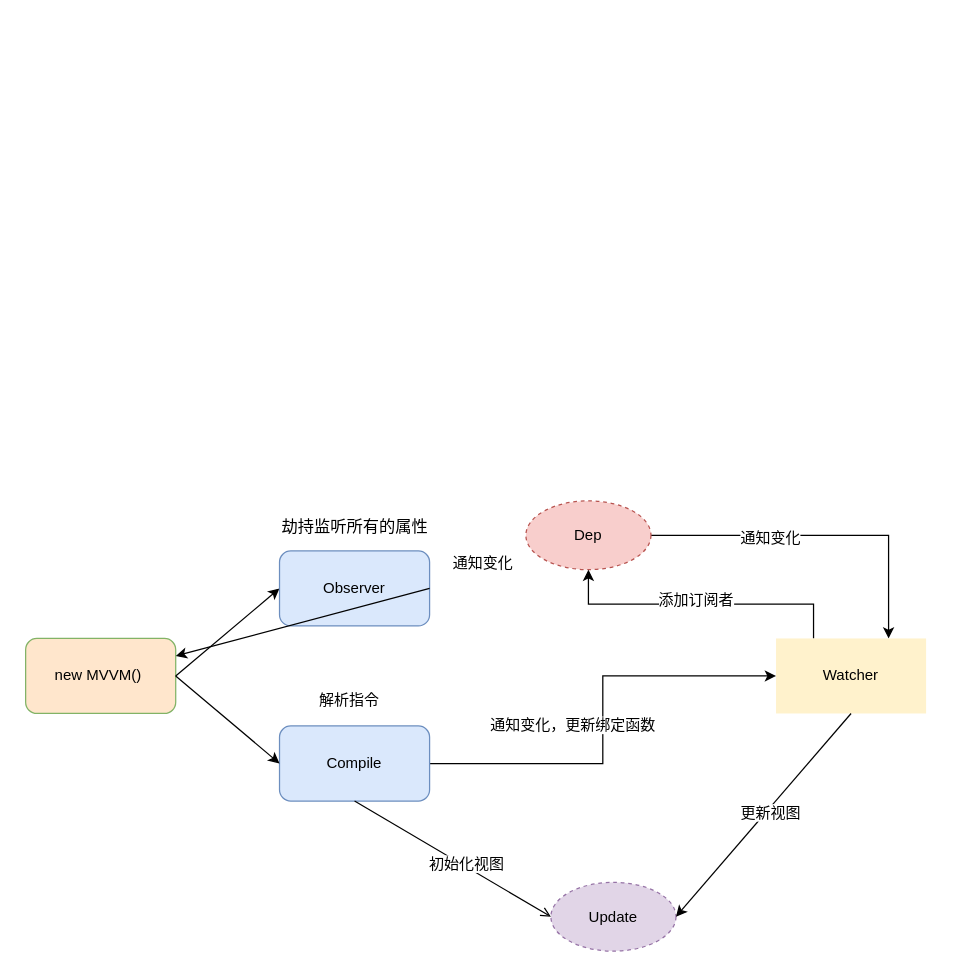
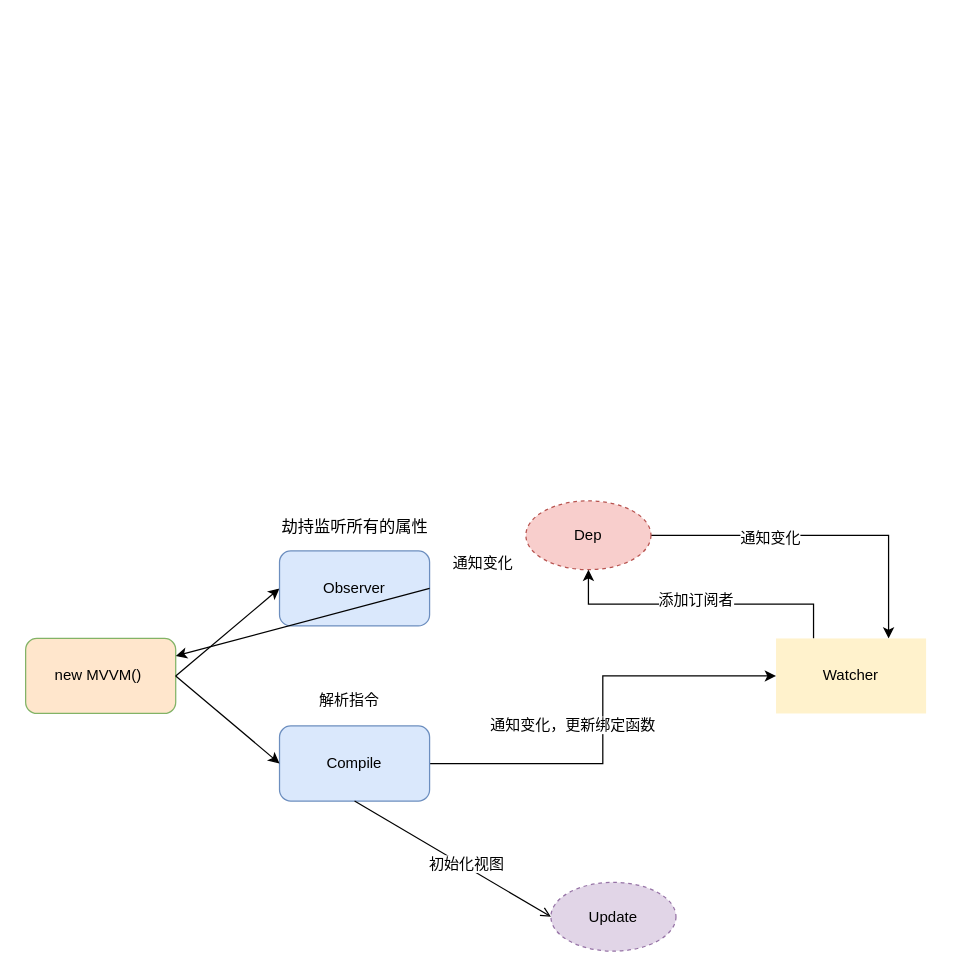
- <mxCell id="23" value="" style="endArrow=classic;html=1;exitX=0.5;exitY=1;exitDx=0;exitDy=0;entryX=1;entryY=0.5;entryDx=0;entryDy=0;" parent="1" source="13" target="20" edge="1"><mxGeometry width="50" height="50" relative="1" as="geometry"><mxPoint x="650" y="680" as="sourcePoint" /><mxPoint x="700" y="630" as="targetPoint" /></mxGeometry></mxCell>
- <mxCell id="24" value="更新视图" style="text;html=1;resizable=0;points=[];autosize=1;align=left;verticalAlign=top;spacingTop=-4;labelBackgroundColor=#ffffff;" parent="1" vertex="1"><mxGeometry x="590" y="640" width="60" height="20" as="geometry" /></mxCell>
